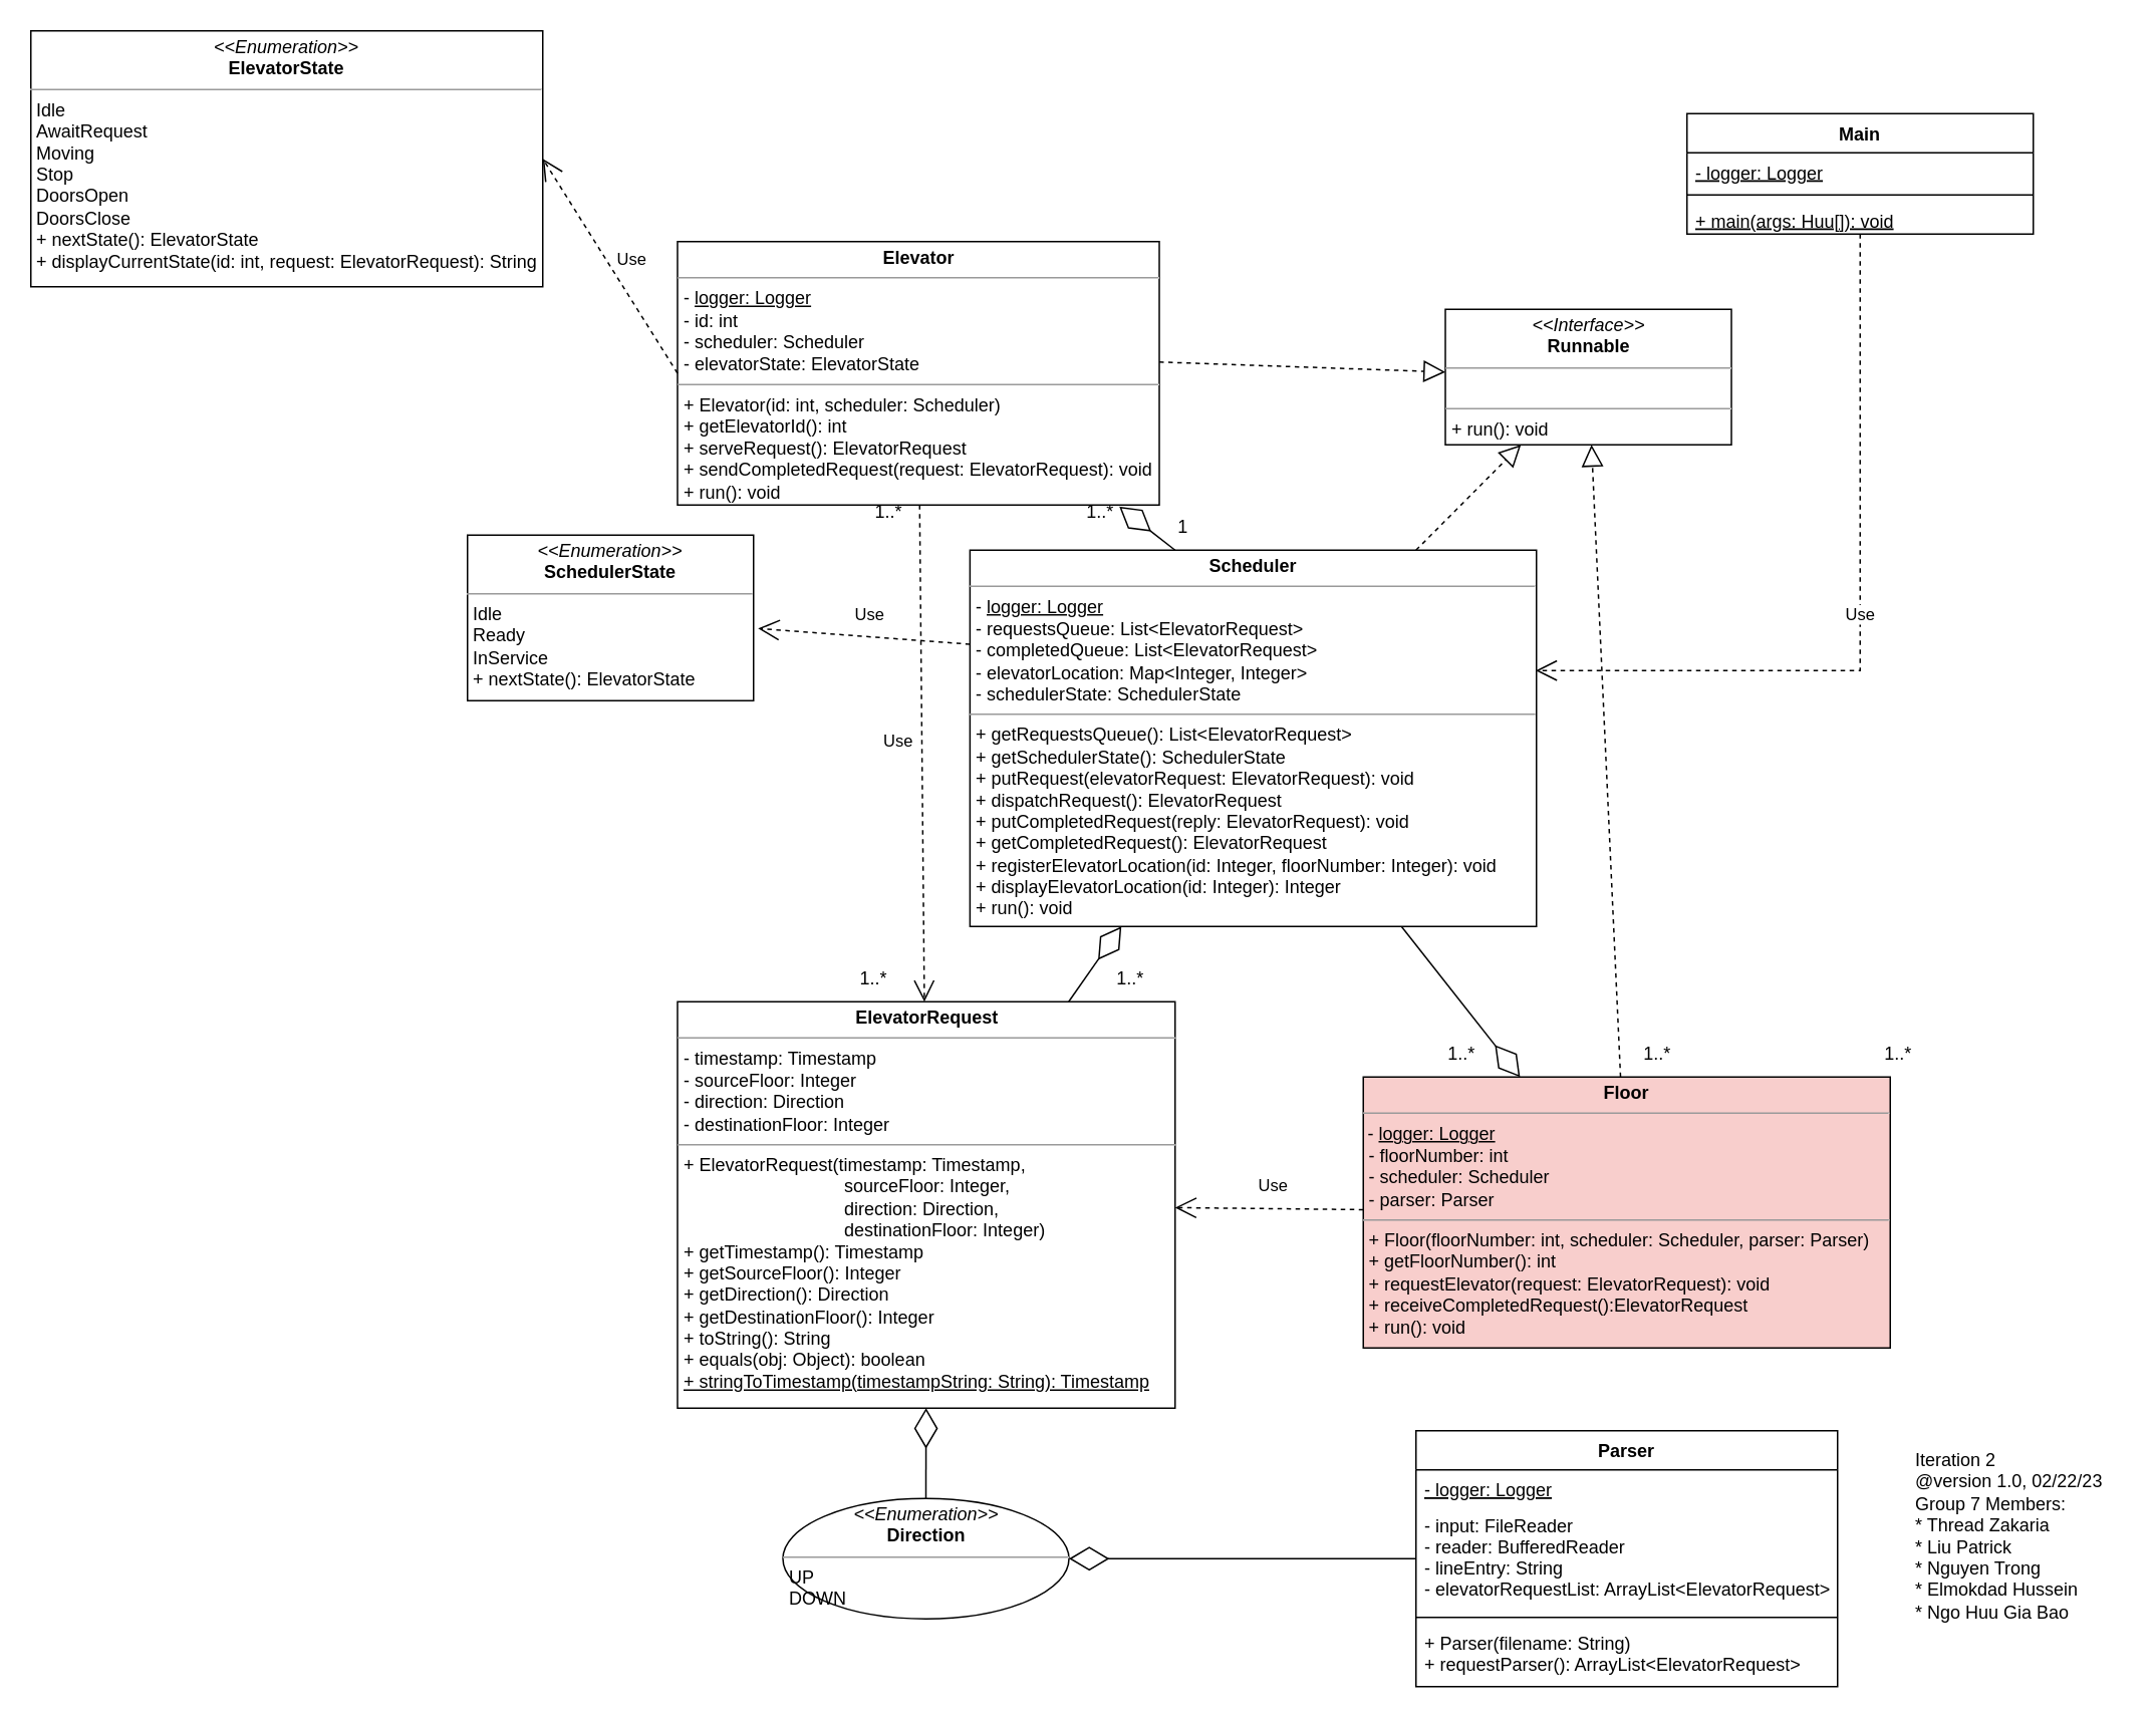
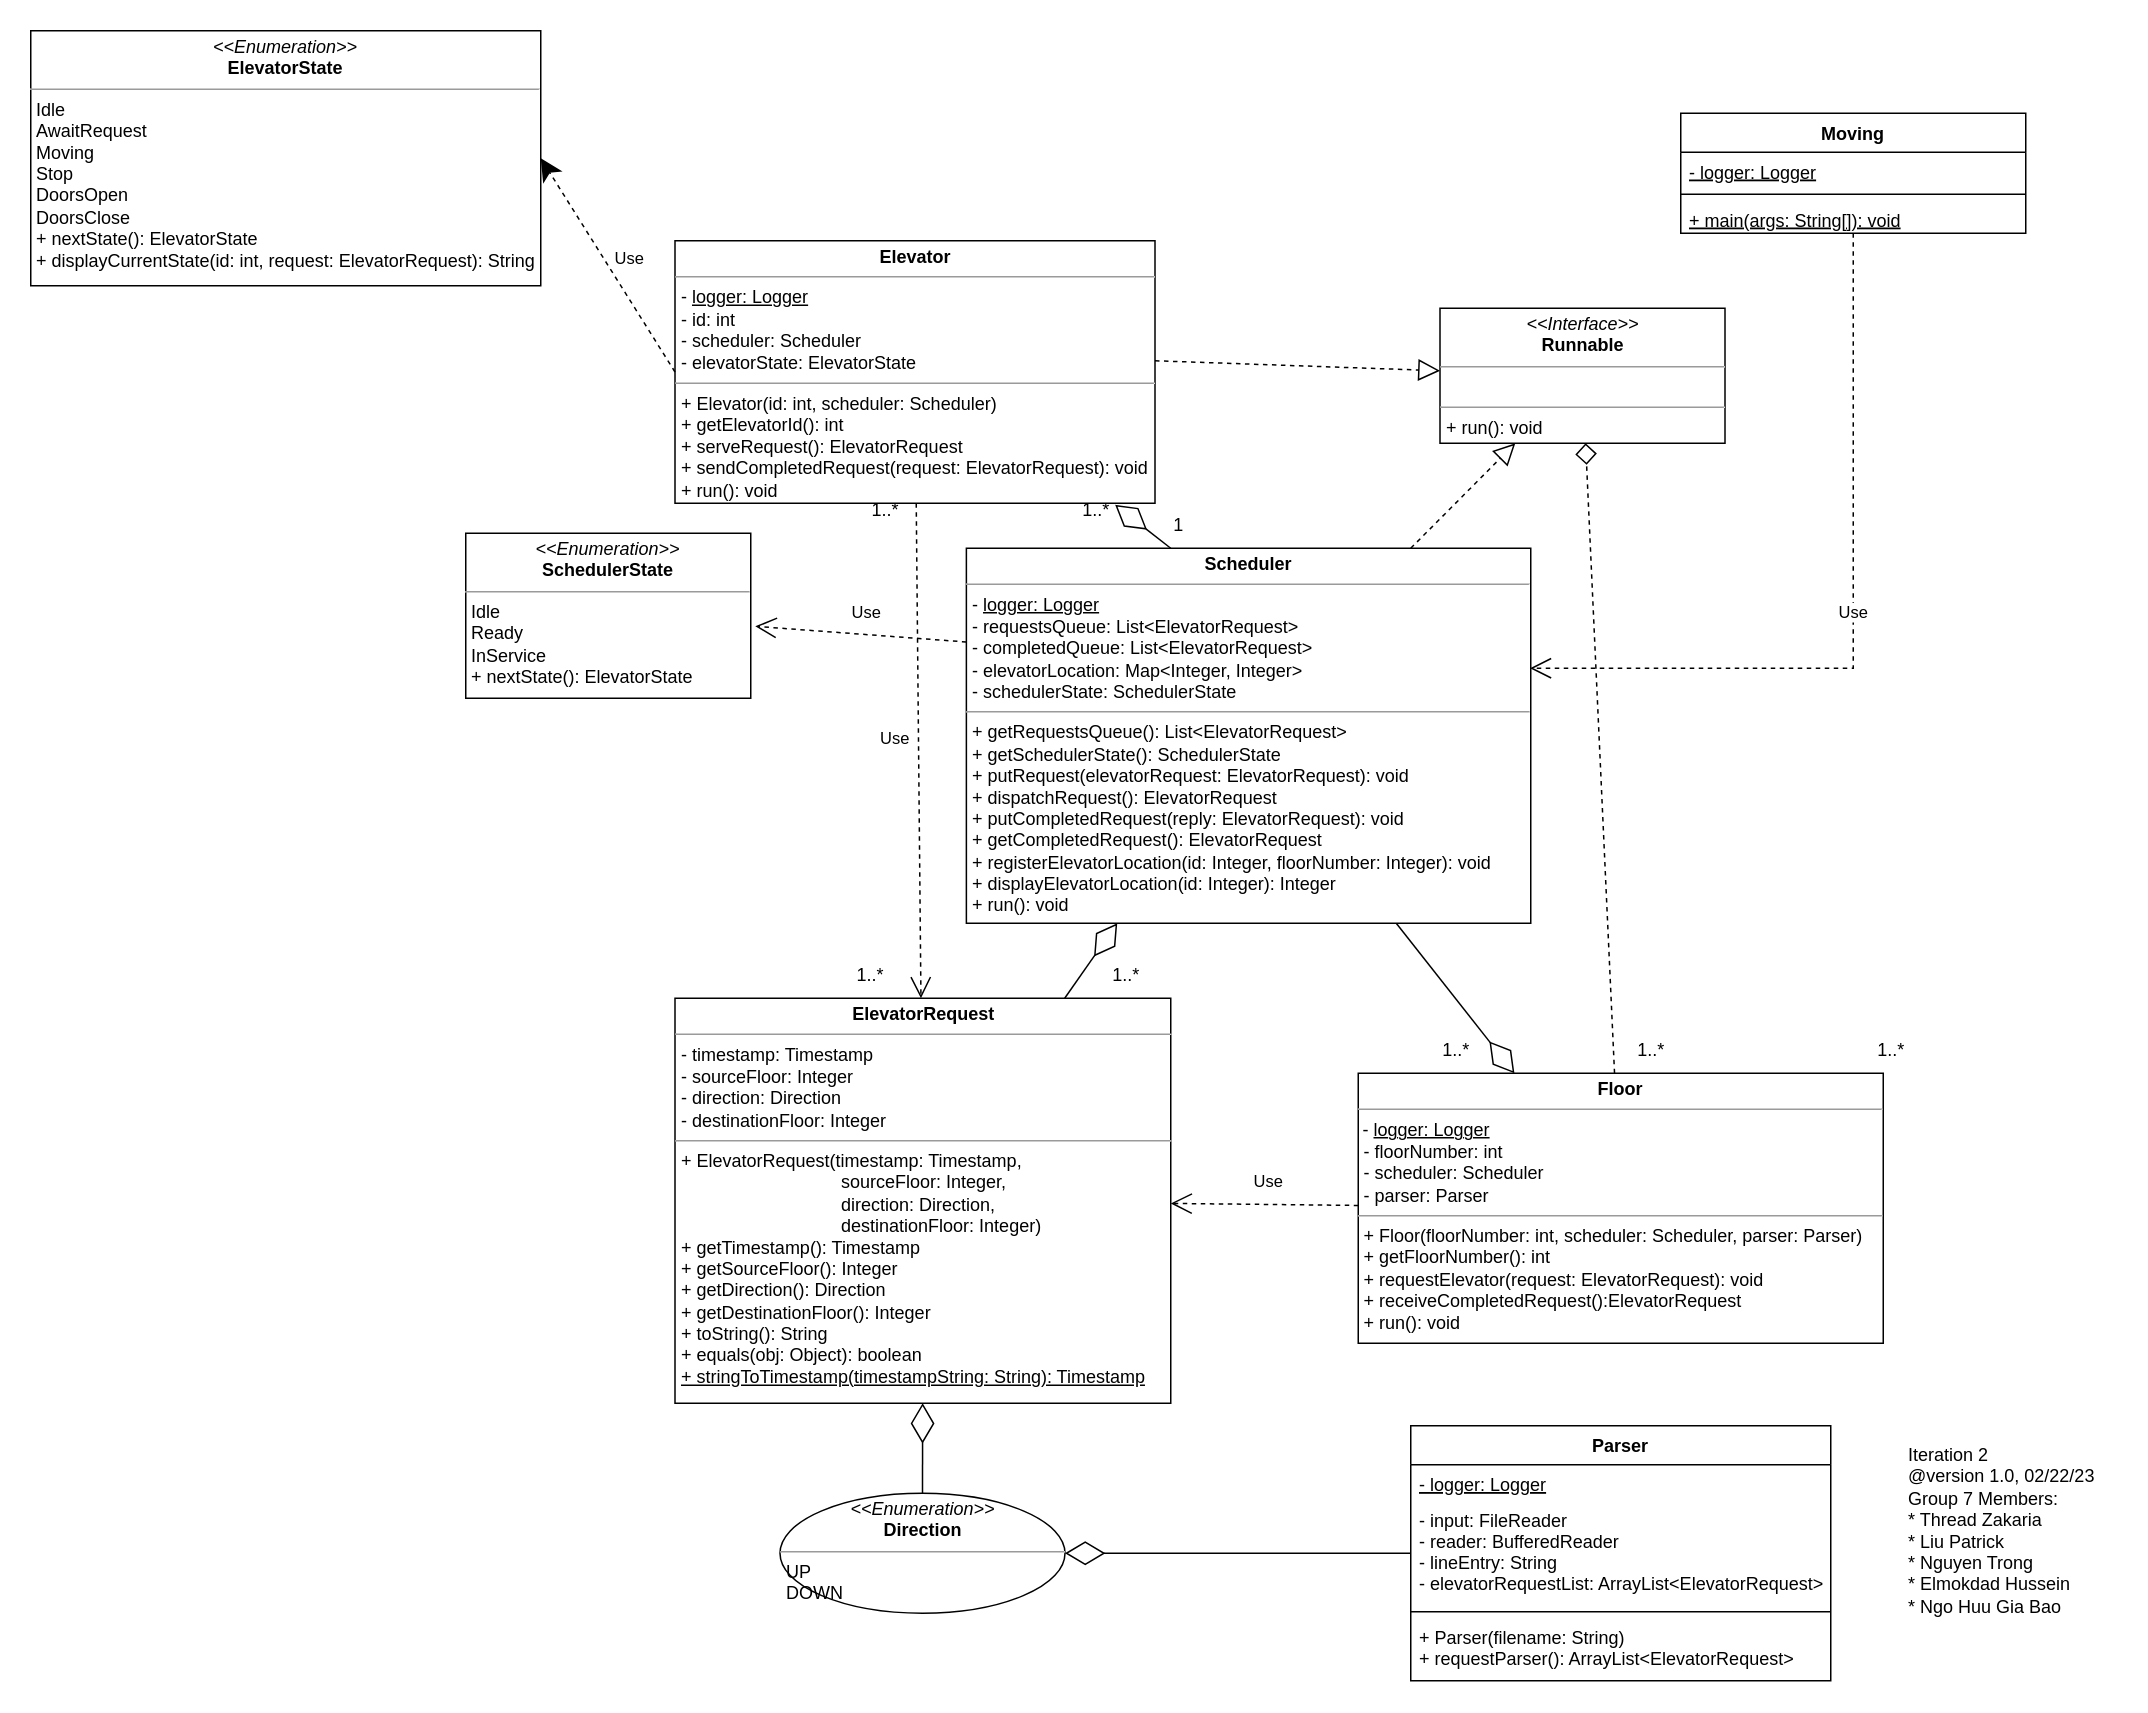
- <mxCell id="4" value="Main" style="swimlane;fontStyle=1;align=center;verticalAlign=top;childLayout=stackLayout;horizontal=1;startSize=26;horizontalStack=0;resizeParent=1;resizeParentMax=0;resizeLast=0;collapsible=1;marginBottom=0;" vertex="1" parent="1"><mxGeometry x="1120" y="75" width="230" height="80" as="geometry" /></mxCell>
+ <mxCell id="4" value="Moving" style="swimlane;fontStyle=1;align=center;verticalAlign=top;childLayout=stackLayout;horizontal=1;startSize=26;horizontalStack=0;resizeParent=1;resizeParentMax=0;resizeLast=0;collapsible=1;marginBottom=0;" vertex="1" parent="1"><mxGeometry x="1120" y="75" width="230" height="80" as="geometry" /></mxCell>
- <mxCell id="42" value="Use" style="endArrow=open;endSize=12;dashed=1;html=1;rounded=0;exitX=0;exitY=0.5;exitDx=0;exitDy=0;entryX=1;entryY=0.5;entryDx=0;entryDy=0;" edge="1" parent="1" source="35" target="41"><mxGeometry x="-0.05" y="-15" width="160" relative="1" as="geometry"><mxPoint x="290" y="375" as="sourcePoint" /><mxPoint x="293" y="705" as="targetPoint" /><mxPoint x="-1" as="offset" /></mxGeometry></mxCell>
+ <mxCell id="42" value="Use" style="endArrow=classic;endSize=12;dashed=1;html=1;rounded=0;exitX=0;exitY=0.5;exitDx=0;exitDy=0;entryX=1;entryY=0.5;entryDx=0;entryDy=0;" edge="1" parent="1" source="35" target="41"><mxGeometry x="-0.05" y="-15" width="160" relative="1" as="geometry"><mxPoint x="290" y="375" as="sourcePoint" /><mxPoint x="293" y="705" as="targetPoint" /><mxPoint x="-1" as="offset" /></mxGeometry></mxCell>
- <mxCell id="7" value="+ main(args: Huu[]): void" style="text;strokeColor=none;fillColor=none;align=left;verticalAlign=top;spacingLeft=4;spacingRight=4;overflow=hidden;rotatable=0;points=[[0,0.5],[1,0.5]];portConstraint=eastwest;fontStyle=4" vertex="1" parent="4"><mxGeometry y="58" width="230" height="22" as="geometry" /></mxCell>
+ <mxCell id="7" value="+ main(args: String[]): void" style="text;strokeColor=none;fillColor=none;align=left;verticalAlign=top;spacingLeft=4;spacingRight=4;overflow=hidden;rotatable=0;points=[[0,0.5],[1,0.5]];portConstraint=eastwest;fontStyle=4" vertex="1" parent="4"><mxGeometry y="58" width="230" height="22" as="geometry" /></mxCell>
- <mxCell id="9" value="" style="endArrow=block;dashed=1;endFill=0;endSize=12;html=1;rounded=0;" edge="1" parent="1" source="38" target="3"><mxGeometry width="160" relative="1" as="geometry"><mxPoint x="1054.5" y="600" as="sourcePoint" /><mxPoint x="913.409" y="235" as="targetPoint" /></mxGeometry></mxCell>
+ <mxCell id="9" value="" style="endArrow=diamond;dashed=1;endFill=0;endSize=12;html=1;rounded=0;" edge="1" parent="1" source="38" target="3"><mxGeometry width="160" relative="1" as="geometry"><mxPoint x="1054.5" y="600" as="sourcePoint" /><mxPoint x="913.409" y="235" as="targetPoint" /></mxGeometry></mxCell>
- <mxCell id="38" value="&lt;p style=&quot;margin:0px;margin-top:4px;text-align:center;&quot;&gt;&lt;b&gt;Floor&lt;/b&gt;&lt;br&gt;&lt;/p&gt;&lt;hr size=&quot;1&quot;&gt;&lt;p style=&quot;margin:0px;margin-left:4px;&quot;&gt;&lt;/p&gt;&amp;nbsp;-&amp;nbsp;&lt;u style=&quot;border-color: var(--border-color);&quot;&gt;logger: Logger&lt;/u&gt;&lt;p style=&quot;margin:0px;margin-left:4px;&quot;&gt;- floorNumber: int&lt;br style=&quot;border-color: var(--border-color); padding: 0px; margin: 0px;&quot;&gt;- scheduler: Scheduler&lt;br style=&quot;border-color: var(--border-color); padding: 0px; margin: 0px;&quot;&gt;- parser: Parser&lt;br&gt;&lt;/p&gt;&lt;hr size=&quot;1&quot;&gt;&lt;p style=&quot;margin:0px;margin-left:4px;&quot;&gt;+ Floor(floorNumber: int, scheduler: Scheduler, parser: Parser)&lt;br style=&quot;border-color: var(--border-color); padding: 0px; margin: 0px;&quot;&gt;+ getFloorNumber(): int&lt;br style=&quot;border-color: var(--border-color); padding: 0px; margin: 0px;&quot;&gt;+ requestElevator(request: ElevatorRequest): void&lt;/p&gt;&lt;p style=&quot;margin:0px;margin-left:4px;&quot;&gt;+ receiveCompletedRequest():ElevatorRequest&lt;br style=&quot;border-color: var(--border-color); padding: 0px; margin: 0px;&quot;&gt;+ run(): void&lt;br&gt;&lt;/p&gt;&lt;div style=&quot;border-color: var(--border-color); padding: 0px; margin: 0px;&quot;&gt;&lt;br style=&quot;border-color: var(--border-color); padding: 0px; margin: 0px;&quot;&gt;&lt;/div&gt;" style="verticalAlign=top;align=left;overflow=fill;fontSize=12;fontFamily=Helvetica;html=1;fillColor=#f8cecc;" vertex="1" parent="1"><mxGeometry x="905" y="715" width="350" height="180" as="geometry" /></mxCell>
+ <mxCell id="38" value="&lt;p style=&quot;margin:0px;margin-top:4px;text-align:center;&quot;&gt;&lt;b&gt;Floor&lt;/b&gt;&lt;br&gt;&lt;/p&gt;&lt;hr size=&quot;1&quot;&gt;&lt;p style=&quot;margin:0px;margin-left:4px;&quot;&gt;&lt;/p&gt;&amp;nbsp;-&amp;nbsp;&lt;u style=&quot;border-color: var(--border-color);&quot;&gt;logger: Logger&lt;/u&gt;&lt;p style=&quot;margin:0px;margin-left:4px;&quot;&gt;- floorNumber: int&lt;br style=&quot;border-color: var(--border-color); padding: 0px; margin: 0px;&quot;&gt;- scheduler: Scheduler&lt;br style=&quot;border-color: var(--border-color); padding: 0px; margin: 0px;&quot;&gt;- parser: Parser&lt;br&gt;&lt;/p&gt;&lt;hr size=&quot;1&quot;&gt;&lt;p style=&quot;margin:0px;margin-left:4px;&quot;&gt;+ Floor(floorNumber: int, scheduler: Scheduler, parser: Parser)&lt;br style=&quot;border-color: var(--border-color); padding: 0px; margin: 0px;&quot;&gt;+ getFloorNumber(): int&lt;br style=&quot;border-color: var(--border-color); padding: 0px; margin: 0px;&quot;&gt;+ requestElevator(request: ElevatorRequest): void&lt;/p&gt;&lt;p style=&quot;margin:0px;margin-left:4px;&quot;&gt;+ receiveCompletedRequest():ElevatorRequest&lt;br style=&quot;border-color: var(--border-color); padding: 0px; margin: 0px;&quot;&gt;+ run(): void&lt;br&gt;&lt;/p&gt;&lt;div style=&quot;border-color: var(--border-color); padding: 0px; margin: 0px;&quot;&gt;&lt;br style=&quot;border-color: var(--border-color); padding: 0px; margin: 0px;&quot;&gt;&lt;/div&gt;" style="verticalAlign=top;align=left;overflow=fill;fontSize=12;fontFamily=Helvetica;html=1;" vertex="1" parent="1"><mxGeometry x="905" y="715" width="350" height="180" as="geometry" /></mxCell>
